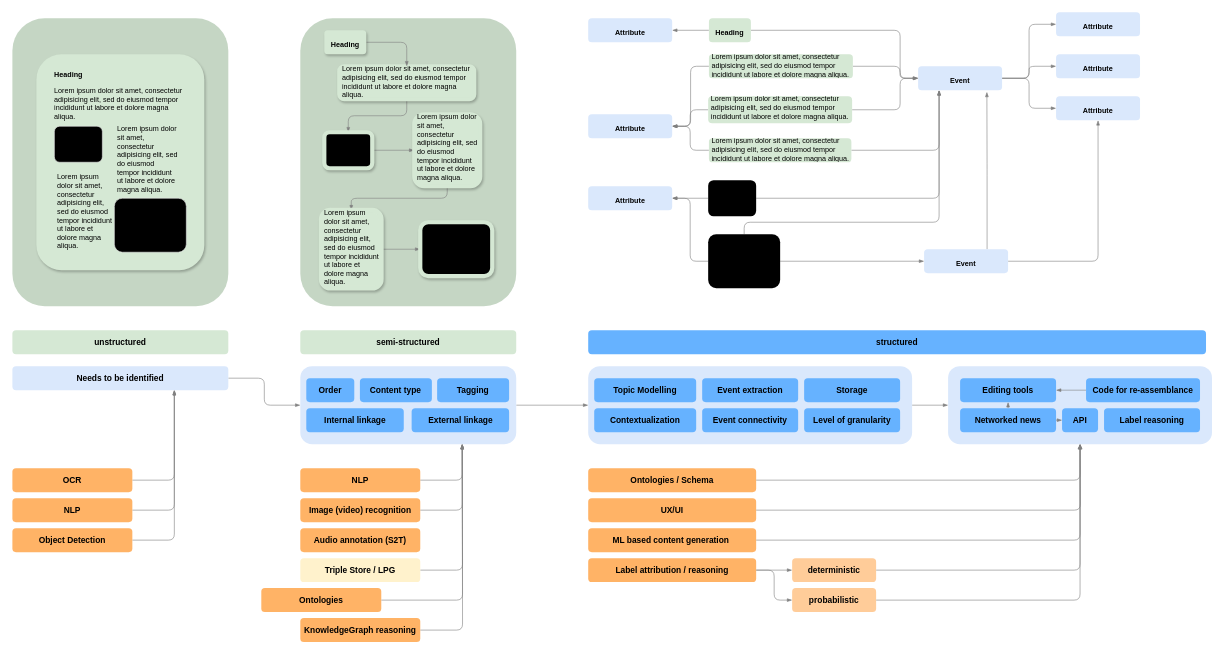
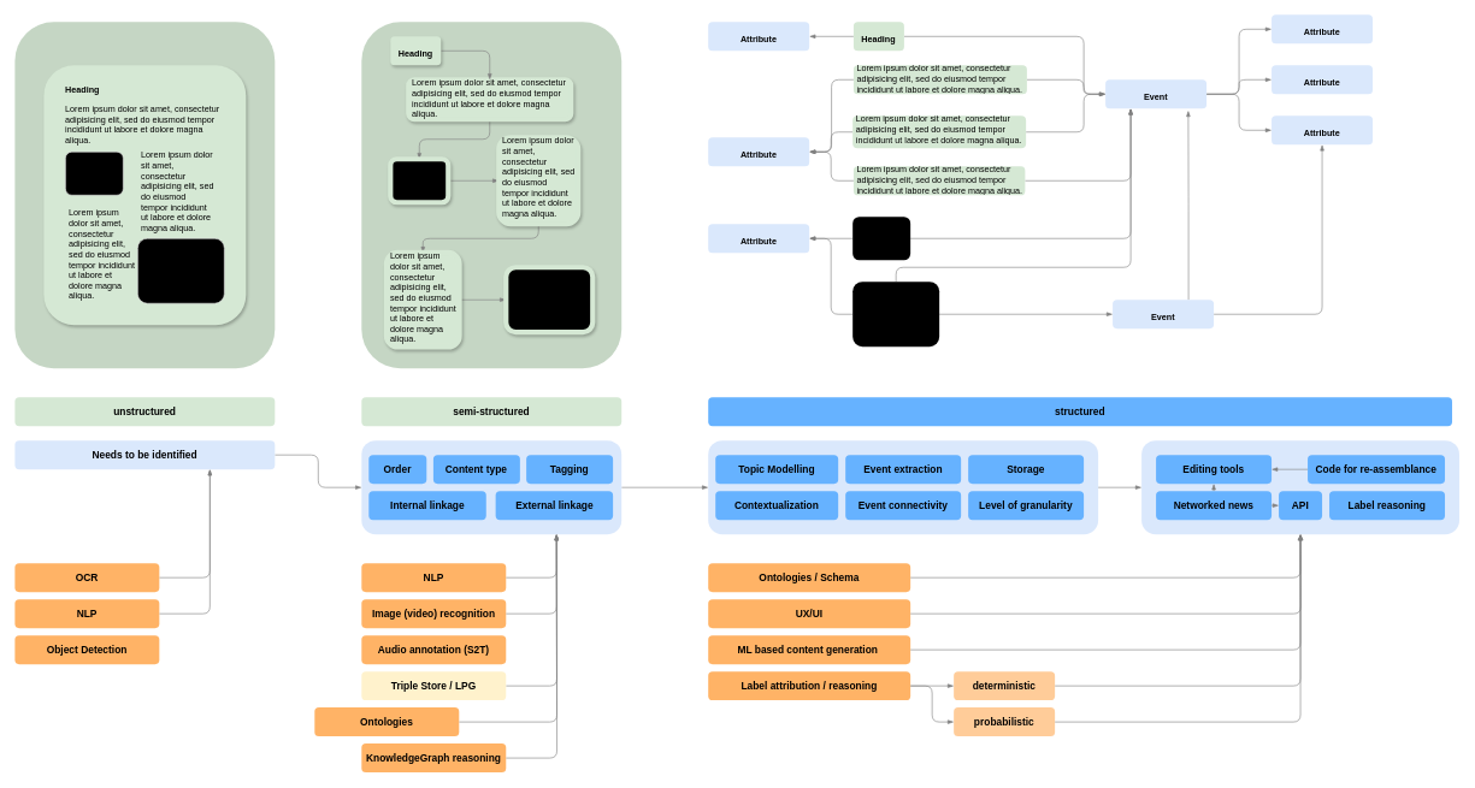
- <mxCell id="107" style="edgeStyle=orthogonalEdgeStyle;rounded=1;orthogonalLoop=1;jettySize=auto;html=1;entryX=0.75;entryY=1;entryDx=0;entryDy=0;endArrow=blockThin;endFill=1;strokeColor=#808080;fontSize=23;" parent="1" source="108" target="31" edge="1"><mxGeometry relative="1" as="geometry"><Array as="points"><mxPoint x="290" y="900" /></Array></mxGeometry></mxCell>
